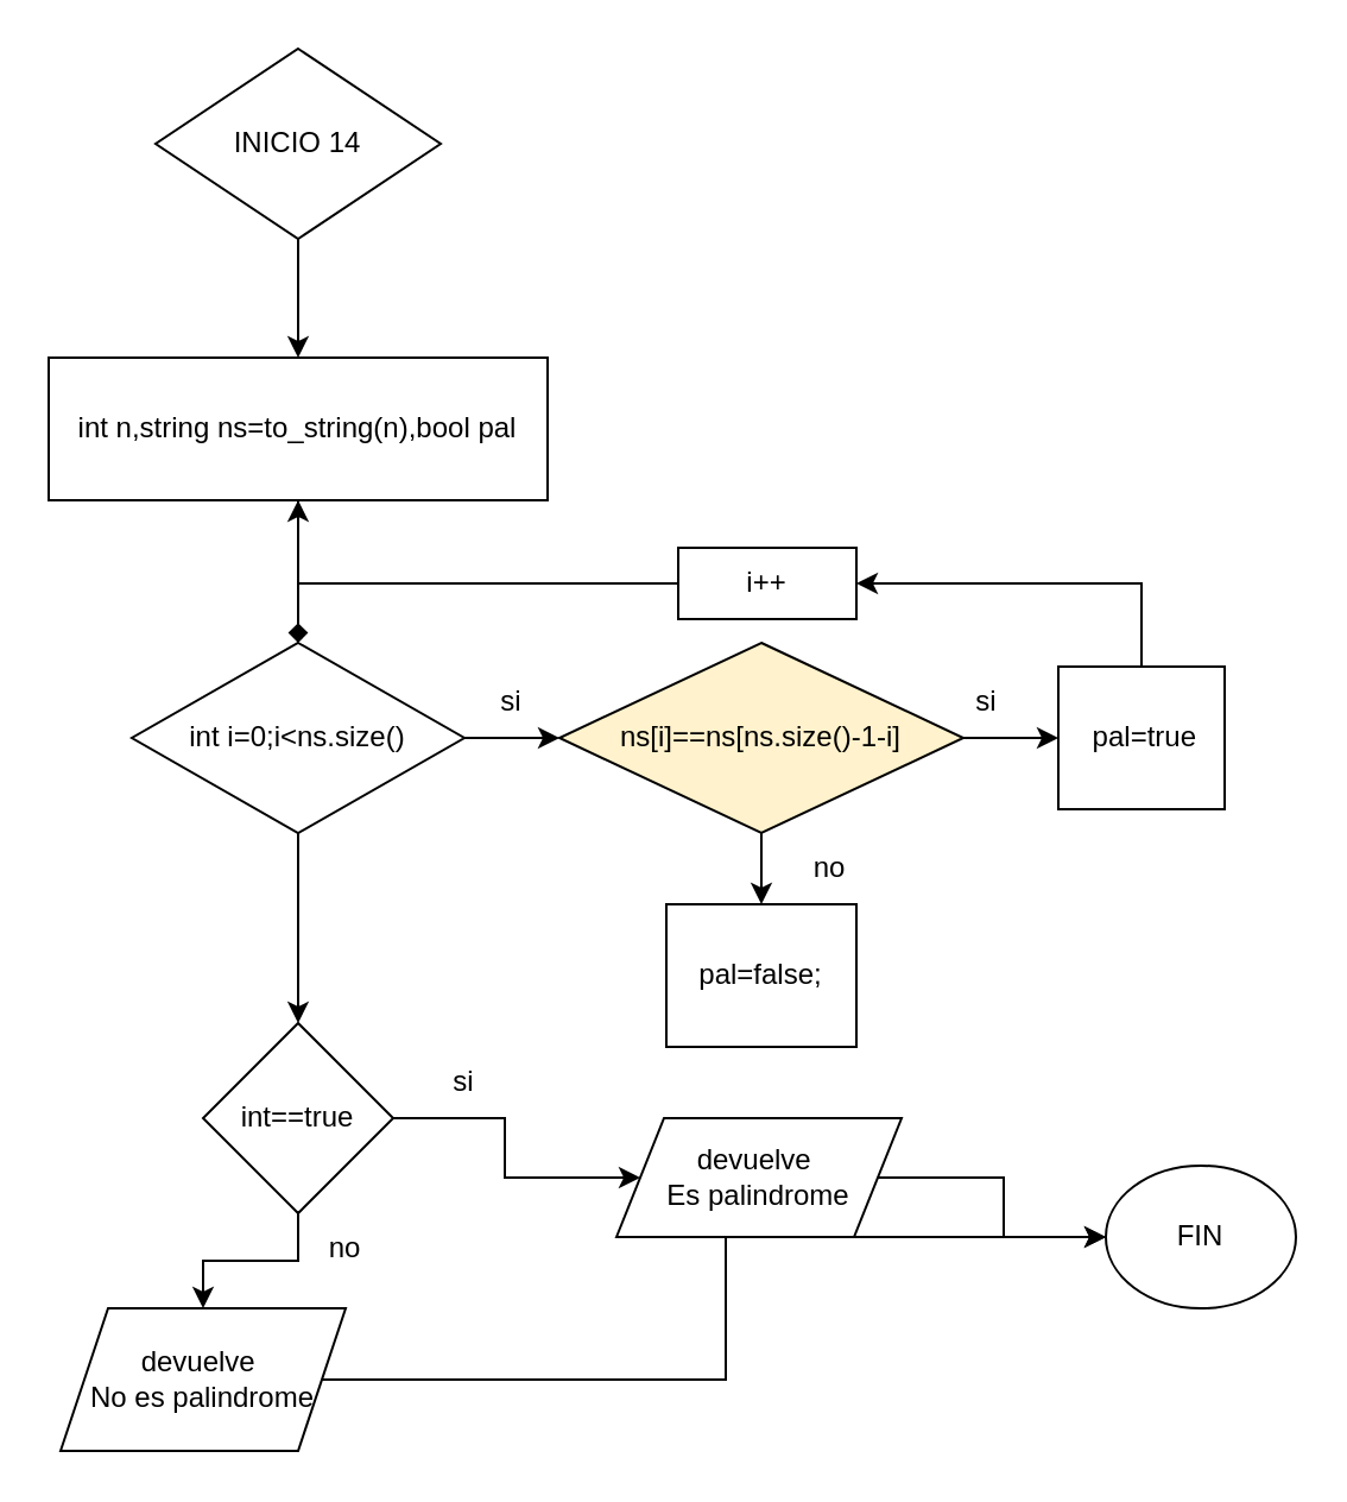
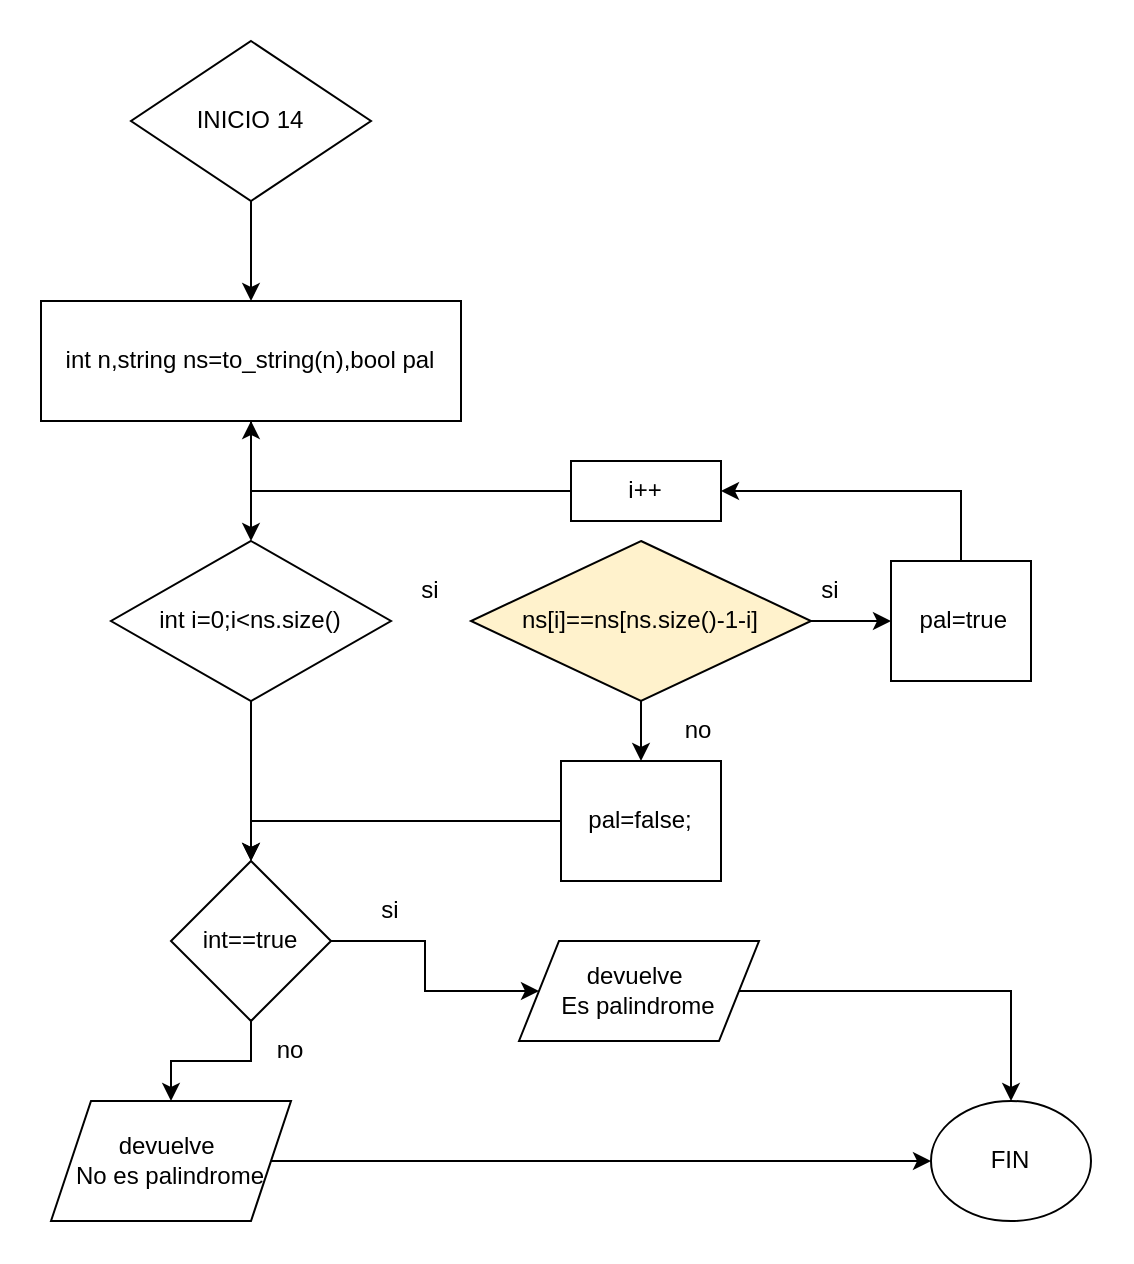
- <mxCell id="4" value="" style="edgeStyle=orthogonalEdgeStyle;rounded=0;orthogonalLoop=1;jettySize=auto;html=1;endArrow=diamond;" edge="1" parent="1" source="5" target="8"><mxGeometry relative="1" as="geometry" /></mxCell>
+ <mxCell id="4" value="" style="edgeStyle=orthogonalEdgeStyle;rounded=0;orthogonalLoop=1;jettySize=auto;html=1;" edge="1" parent="1" source="5" target="8"><mxGeometry relative="1" as="geometry" /></mxCell>
- <mxCell id="6" value="" style="edgeStyle=orthogonalEdgeStyle;rounded=0;orthogonalLoop=1;jettySize=auto;html=1;" edge="1" parent="1" source="8" target="11"><mxGeometry relative="1" as="geometry" /></mxCell>
+ <mxCell id="14" style="edgeStyle=orthogonalEdgeStyle;rounded=0;orthogonalLoop=1;jettySize=auto;html=1;entryX=0.5;entryY=0;entryDx=0;entryDy=0;" edge="1" parent="1" source="15" target="20"><mxGeometry relative="1" as="geometry" /></mxCell>
- <mxCell id="28" value="FIN" style="ellipse;whiteSpace=wrap;html=1;" vertex="1" parent="1"><mxGeometry x="465" y="490" width="80" height="60" as="geometry" /></mxCell>
+ <mxCell id="28" value="FIN" style="ellipse;whiteSpace=wrap;html=1;" vertex="1" parent="1"><mxGeometry x="465" y="550" width="80" height="60" as="geometry" /></mxCell>
